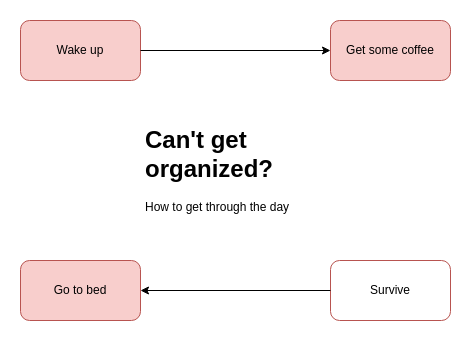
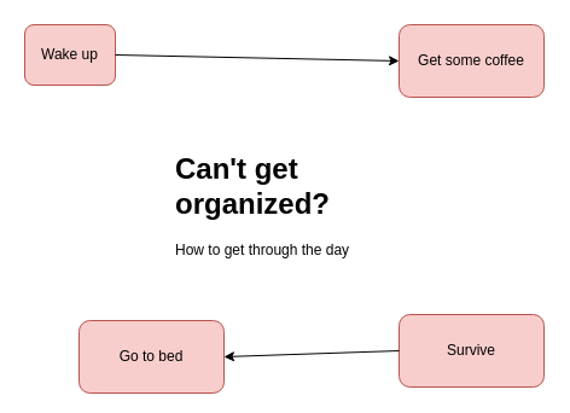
- <mxCell id="2" value="Wake up" style="rounded=1;whiteSpace=wrap;html=1;fillColor=#f8cecc;strokeColor=#b85450;" vertex="1" parent="1"><mxGeometry x="20" y="20" width="120" height="60" as="geometry" /></mxCell>
+ <mxCell id="2" value="Wake up" style="rounded=1;whiteSpace=wrap;html=1;fillColor=#f8cecc;strokeColor=#b85450;" vertex="1" parent="1"><mxGeometry x="20" y="20" width="75" height="50" as="geometry" /></mxCell>
- <mxCell id="6" value="Go to bed" style="rounded=1;whiteSpace=wrap;html=1;fillColor=#f8cecc;strokeColor=#b85450;" vertex="1" parent="1"><mxGeometry x="20" y="260" width="120" height="60" as="geometry" /></mxCell>
+ <mxCell id="6" value="Go to bed" style="rounded=1;whiteSpace=wrap;html=1;fillColor=#f8cecc;strokeColor=#b85450;" vertex="1" parent="1"><mxGeometry x="65" y="265" width="120" height="60" as="geometry" /></mxCell>
- <mxCell id="5" value="Survive" style="rounded=1;whiteSpace=wrap;html=1;fillColor=#ffffff;strokeColor=#b85450;" vertex="1" parent="1"><mxGeometry x="330" y="260" width="120" height="60" as="geometry" /></mxCell>
+ <mxCell id="5" value="Survive" style="rounded=1;whiteSpace=wrap;html=1;fillColor=#f8cecc;strokeColor=#b85450;" vertex="1" parent="1"><mxGeometry x="330" y="260" width="120" height="60" as="geometry" /></mxCell>
